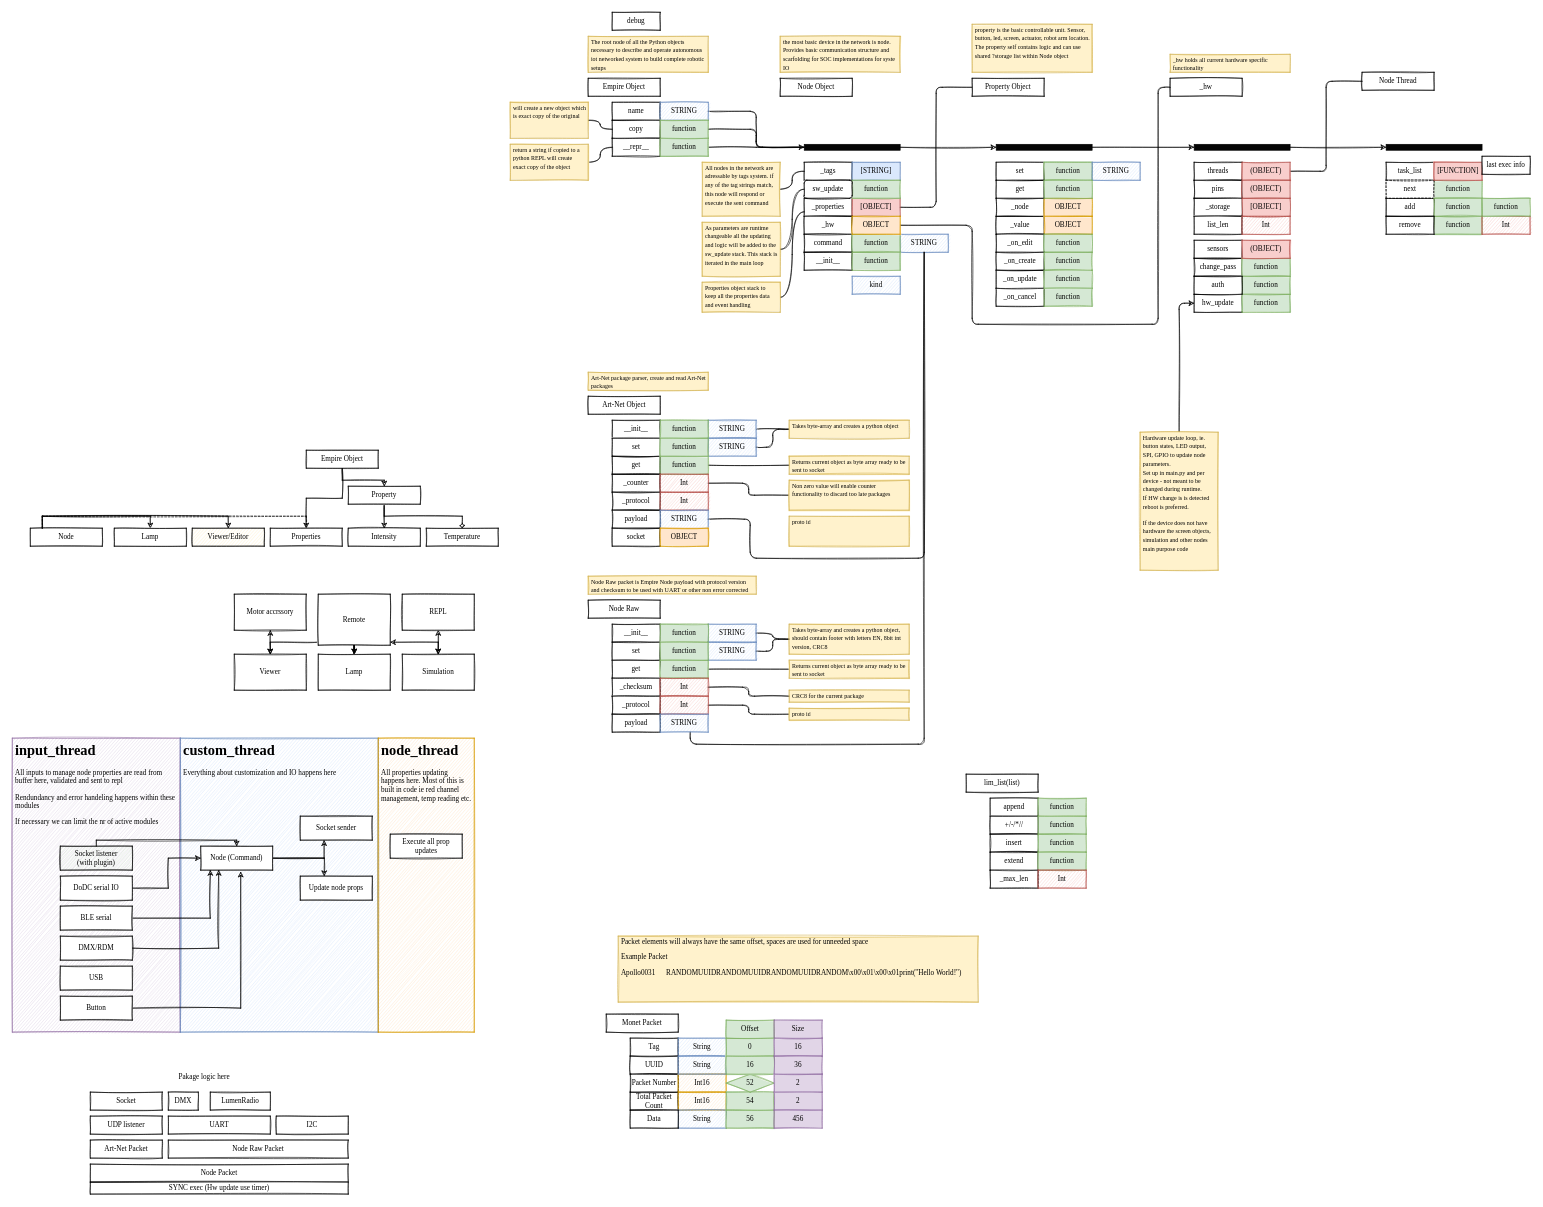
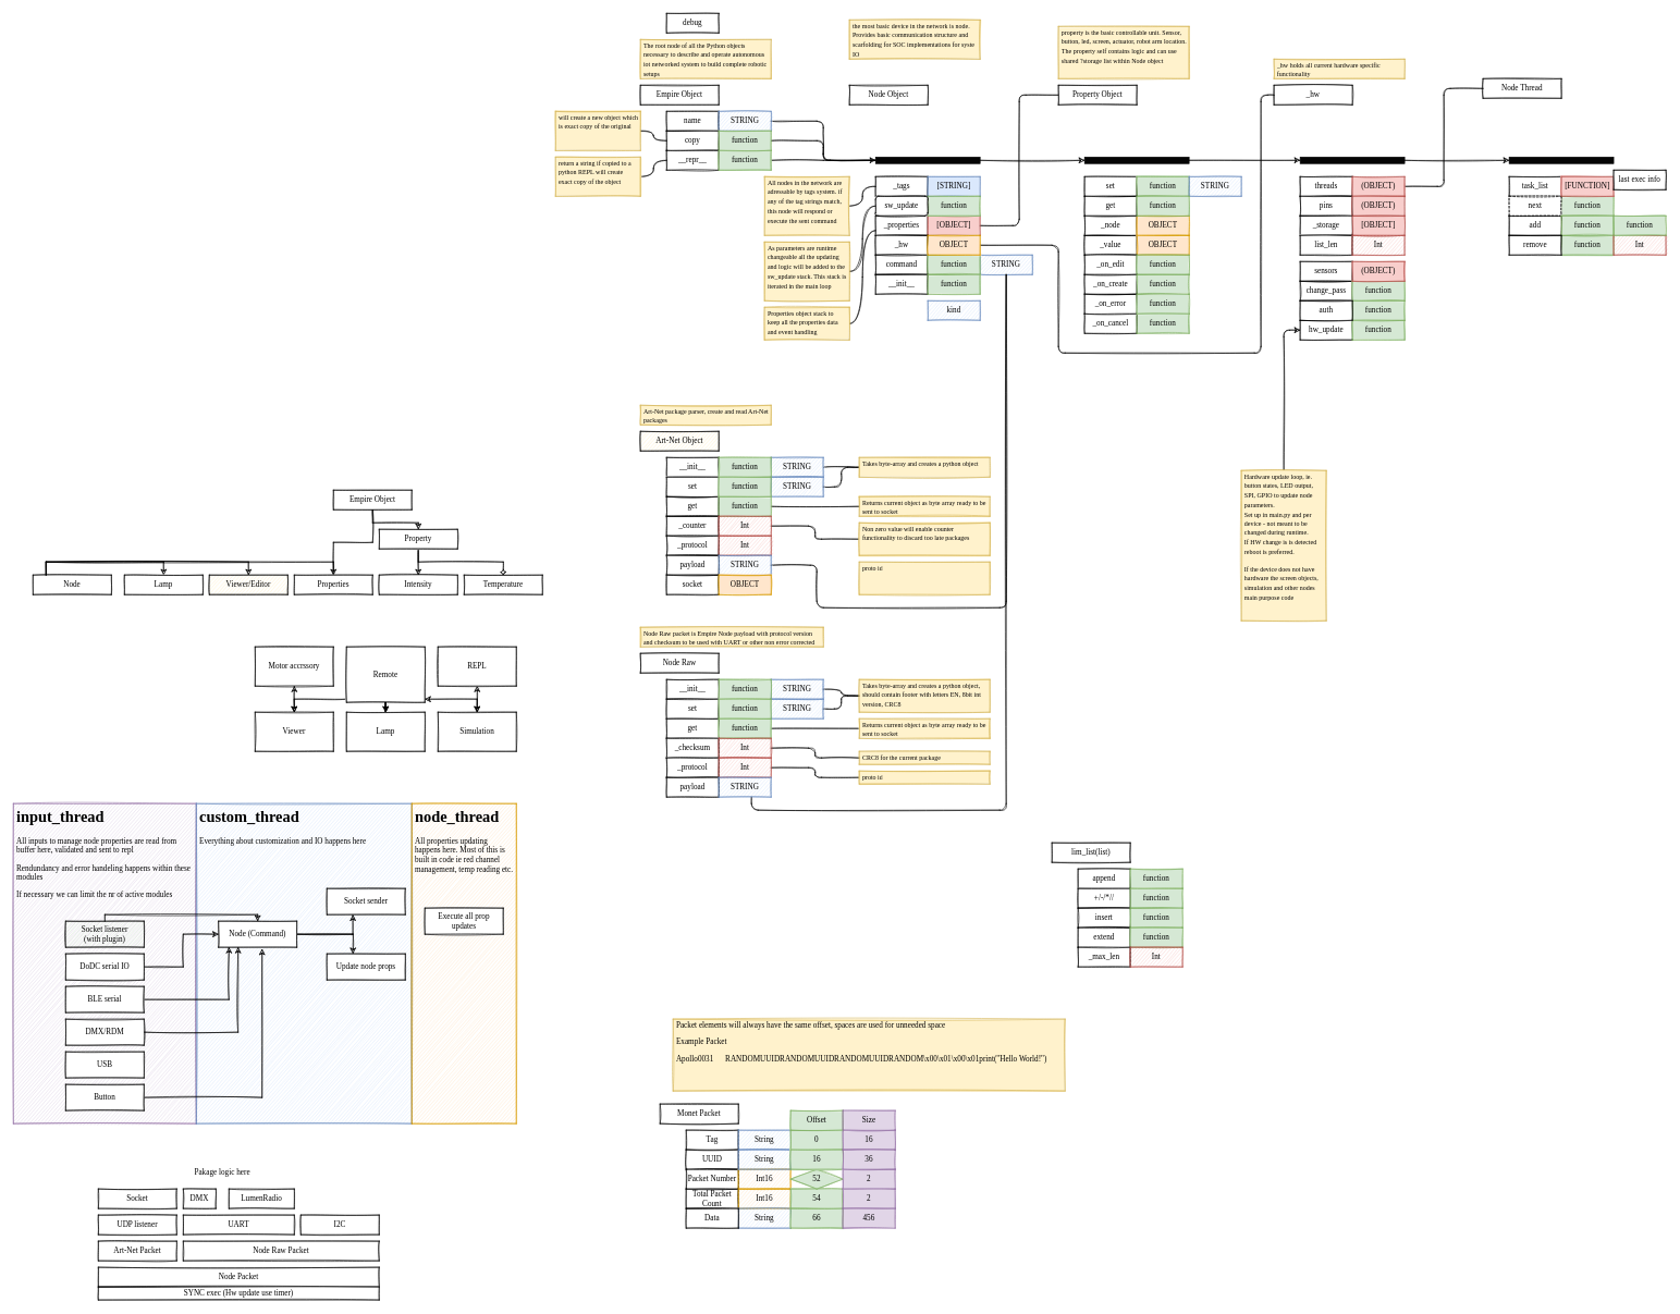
- <mxCell id="78" value="&lt;p&gt;&lt;font style=&quot;font-size: 10px&quot;&gt;the most basic device in the network is node. Provides basic communication structure and scarfolding for SOC implementations for syste IO&lt;/font&gt;&lt;/p&gt;" style="text;html=1;strokeColor=#d6b656;fillColor=#fff2cc;spacing=5;spacingTop=-20;whiteSpace=wrap;overflow=hidden;rounded=0;sketch=1;fillStyle=solid;fontFamily=Architects Daughter;fontSource=https%3A%2F%2Ffonts.googleapis.com%2Fcss%3Ffamily%3DArchitects%2BDaughter;" parent="1" vertex="1"><mxGeometry x="1300" y="60" width="200" height="60" as="geometry" /></mxCell>
+ <mxCell id="78" value="&lt;p&gt;&lt;font style=&quot;font-size: 10px&quot;&gt;the most basic device in the network is node. Provides basic communication structure and scarfolding for SOC implementations for syste IO&lt;/font&gt;&lt;/p&gt;" style="text;html=1;strokeColor=#d6b656;fillColor=#fff2cc;spacing=5;spacingTop=-20;whiteSpace=wrap;overflow=hidden;rounded=0;sketch=1;fillStyle=solid;fontFamily=Architects Daughter;fontSource=https%3A%2F%2Ffonts.googleapis.com%2Fcss%3Ffamily%3DArchitects%2BDaughter;" parent="1" vertex="1"><mxGeometry x="1300" y="30" width="200" height="60" as="geometry" /></mxCell>
- <mxCell id="49" value="_on_update" style="rounded=0;whiteSpace=wrap;html=1;sketch=1;fontFamily=Architects Daughter;fontSource=https%3A%2F%2Ffonts.googleapis.com%2Fcss%3Ffamily%3DArchitects%2BDaughter;" parent="1" vertex="1"><mxGeometry x="1660" y="450" width="80" height="30" as="geometry" /></mxCell>
+ <mxCell id="49" value="_on_error" style="rounded=0;whiteSpace=wrap;html=1;sketch=1;fontFamily=Architects Daughter;fontSource=https%3A%2F%2Ffonts.googleapis.com%2Fcss%3Ffamily%3DArchitects%2BDaughter;" parent="1" vertex="1"><mxGeometry x="1660" y="450" width="80" height="30" as="geometry" /></mxCell>
- <mxCell id="100" value="Art-Net Object" style="rounded=0;whiteSpace=wrap;html=1;sketch=1;fontFamily=Architects Daughter;fontSource=https%3A%2F%2Ffonts.googleapis.com%2Fcss%3Ffamily%3DArchitects%2BDaughter;" parent="1" vertex="1"><mxGeometry x="980" y="660" width="120" height="30" as="geometry" /></mxCell>
+ <mxCell id="100" value="Art-Net Object" style="rounded=0;whiteSpace=wrap;html=1;sketch=1;fontFamily=Architects Daughter;fontSource=https%3A%2F%2Ffonts.googleapis.com%2Fcss%3Ffamily%3DArchitects%2BDaughter;fillColor=#fff2cc;" parent="1" vertex="1"><mxGeometry x="980" y="660" width="120" height="30" as="geometry" /></mxCell>
- <mxCell id="11" style="edgeStyle=orthogonalEdgeStyle;rounded=0;sketch=1;orthogonalLoop=1;jettySize=auto;html=1;entryX=0.5;entryY=0;entryDx=0;entryDy=0;dashed=1;" parent="1" source="14" target="26" edge="1"><mxGeometry relative="1" as="geometry"><Array as="points"><mxPoint x="70" y="860" /><mxPoint x="510" y="860" /></Array></mxGeometry></mxCell>
+ <mxCell id="11" style="edgeStyle=orthogonalEdgeStyle;rounded=0;sketch=1;orthogonalLoop=1;jettySize=auto;html=1;entryX=0.5;entryY=0;entryDx=0;entryDy=0;" parent="1" source="14" target="26" edge="1"><mxGeometry relative="1" as="geometry"><Array as="points"><mxPoint x="70" y="860" /><mxPoint x="510" y="860" /></Array></mxGeometry></mxCell>
- <mxCell id="212" value="56" style="rounded=0;whiteSpace=wrap;html=1;sketch=1;fontFamily=Architects Daughter;fontSource=https%3A%2F%2Ffonts.googleapis.com%2Fcss%3Ffamily%3DArchitects%2BDaughter;fillColor=#d5e8d4;strokeColor=#82b366;fillStyle=solid;" vertex="1" parent="1"><mxGeometry x="1210" y="1850" width="80" height="30" as="geometry" /></mxCell>
+ <mxCell id="212" value="66" style="rounded=0;whiteSpace=wrap;html=1;sketch=1;fontFamily=Architects Daughter;fontSource=https%3A%2F%2Ffonts.googleapis.com%2Fcss%3Ffamily%3DArchitects%2BDaughter;fillColor=#d5e8d4;strokeColor=#82b366;fillStyle=solid;" vertex="1" parent="1"><mxGeometry x="1210" y="1850" width="80" height="30" as="geometry" /></mxCell>
